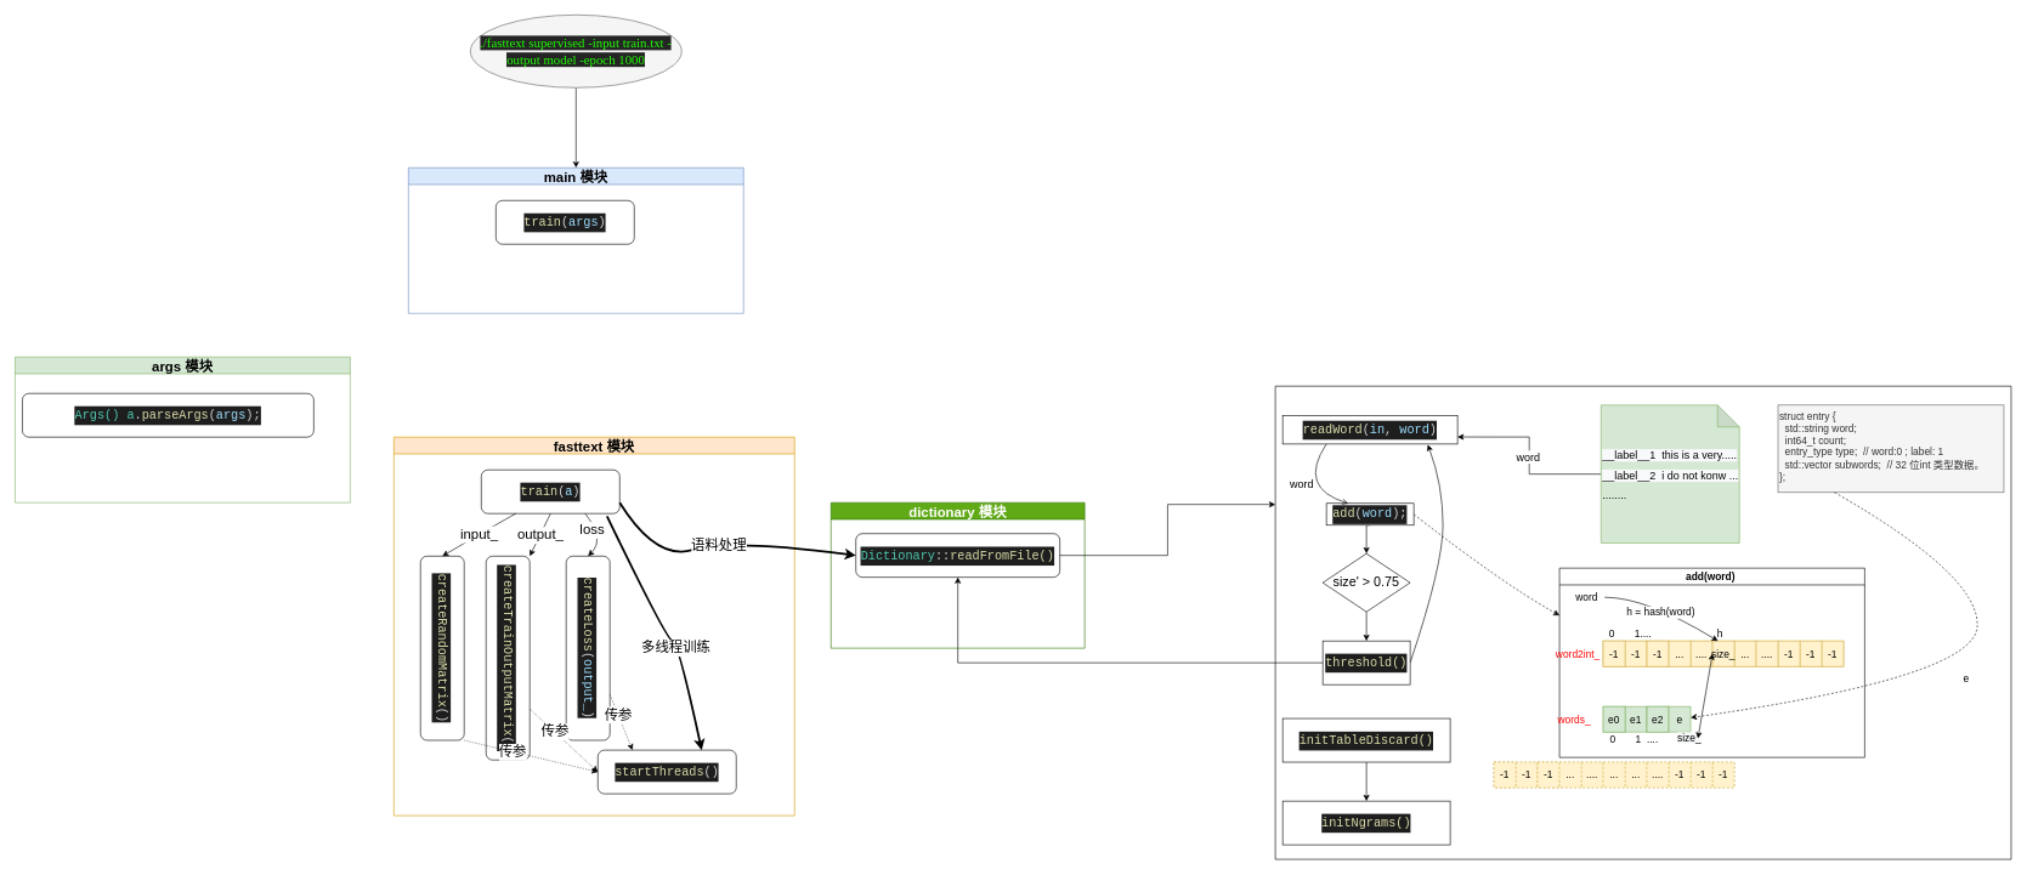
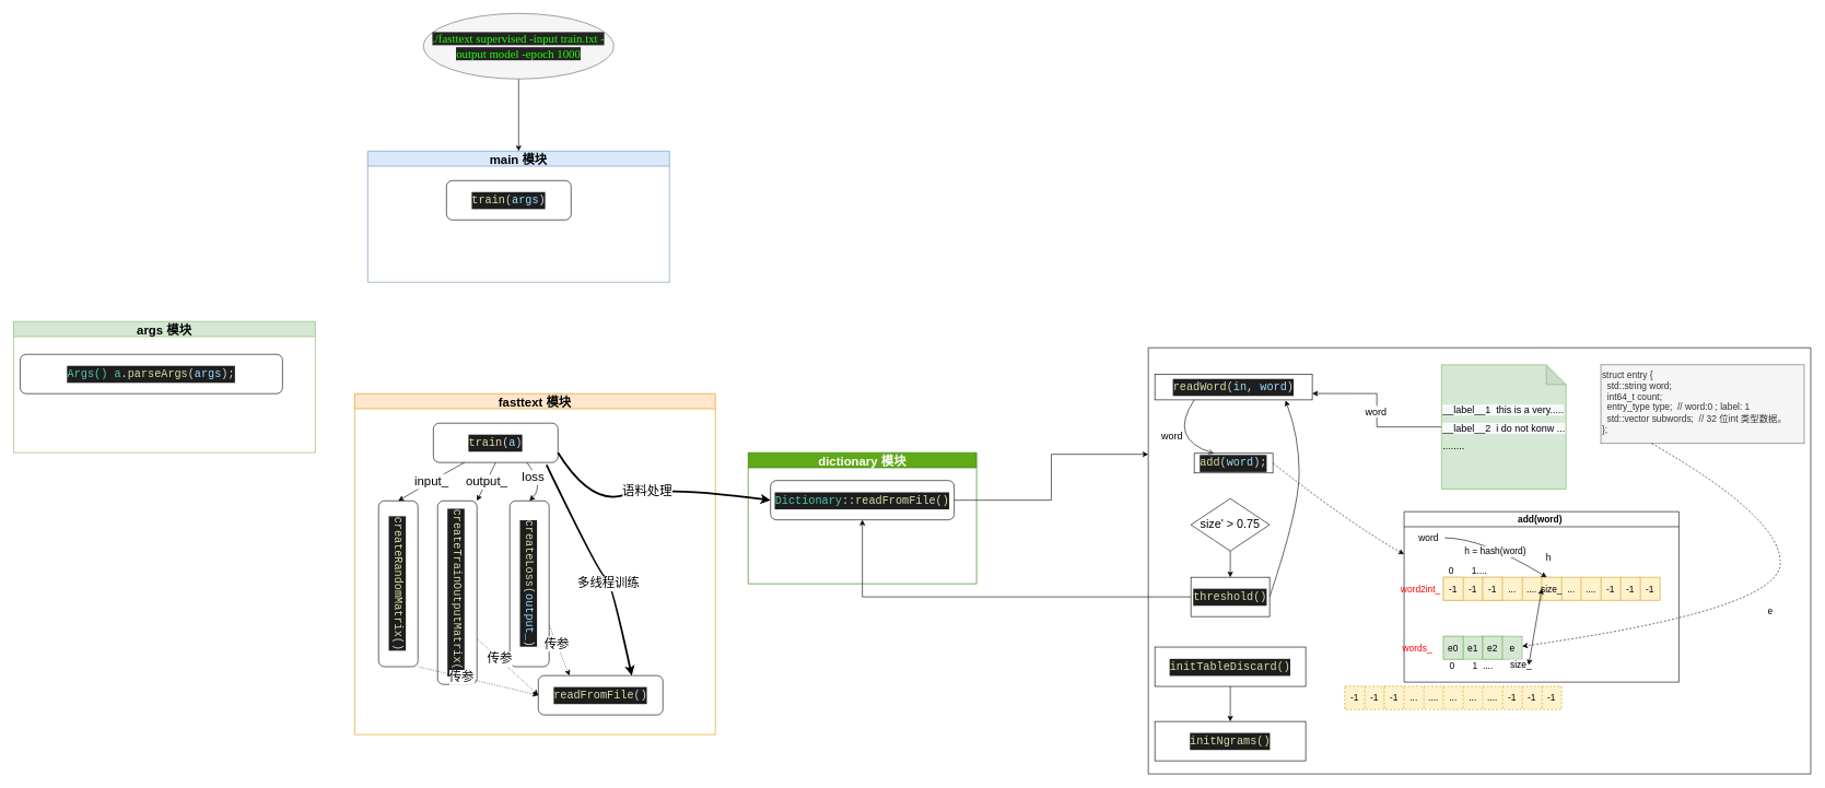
- <mxCell id="4" style="edgeStyle=orthogonalEdgeStyle;rounded=0;orthogonalLoop=1;jettySize=auto;html=1;exitX=0.5;exitY=1;exitDx=0;exitDy=0;entryX=0.5;entryY=0;entryDx=0;entryDy=0;fontSize=18;" parent="2" source="5" target="13" edge="1"><mxGeometry relative="1" as="geometry" /></mxCell>
- <mxCell id="36" value="h" style="text;html=1;align=center;verticalAlign=middle;resizable=0;points=[];autosize=1;strokeColor=none;fillColor=none;fontSize=14;" parent="17" vertex="1"><mxGeometry x="210" y="80" width="20" height="20" as="geometry" /></mxCell>
+ <mxCell id="36" value="h" style="text;html=1;align=center;verticalAlign=middle;resizable=0;points=[];autosize=1;strokeColor=none;fillColor=none;fontSize=14;" parent="17" vertex="1"><mxGeometry x="210" y="60" width="20" height="20" as="geometry" /></mxCell>
- <mxCell id="82" value="&lt;div style=&quot;color: rgb(212, 212, 212); background-color: rgb(30, 30, 30); font-family: Menlo, Monaco, &amp;quot;Courier New&amp;quot;, monospace; font-size: 17px; line-height: 26px;&quot;&gt;&lt;div style=&quot;line-height: 26px;&quot;&gt;&lt;span style=&quot;color: rgb(220, 220, 170);&quot;&gt;startThreads&lt;/span&gt;() &lt;/div&gt;&lt;/div&gt;" style="rounded=1;whiteSpace=wrap;html=1;fontSize=19;fillColor=none;" vertex="1" parent="73"><mxGeometry x="280" y="430" width="190" height="60" as="geometry" /></mxCell>
+ <mxCell id="82" value="&lt;div style=&quot;color: rgb(212, 212, 212); background-color: rgb(30, 30, 30); font-family: Menlo, Monaco, &amp;quot;Courier New&amp;quot;, monospace; font-size: 17px; line-height: 26px;&quot;&gt;&lt;div style=&quot;line-height: 26px;&quot;&gt;&lt;span style=&quot;color: rgb(220, 220, 170);&quot;&gt;readFromFile&lt;/span&gt;() &lt;/div&gt;&lt;/div&gt;" style="rounded=1;whiteSpace=wrap;html=1;fontSize=19;fillColor=none;" vertex="1" parent="73"><mxGeometry x="280" y="430" width="190" height="60" as="geometry" /></mxCell>
